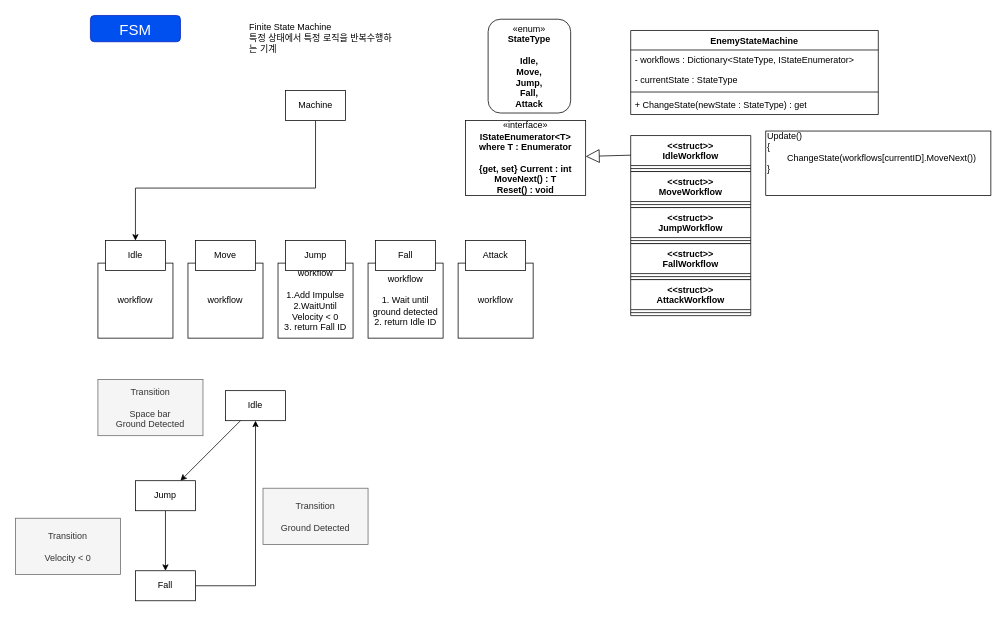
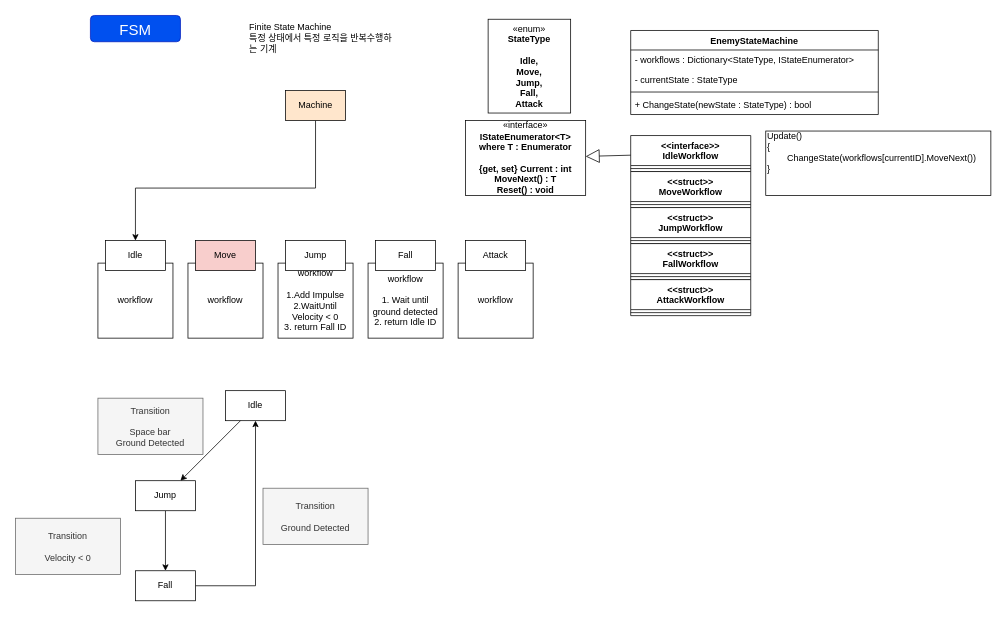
- <mxCell id="42" value="«enum»&lt;br&gt;&lt;b&gt;StateType&lt;br&gt;&lt;br&gt;Idle,&lt;br&gt;Move,&lt;br&gt;Jump,&lt;br&gt;Fall,&lt;br&gt;Attack&lt;br&gt;&lt;/b&gt;" style="html=1;whiteSpace=wrap;rounded=1;" vertex="1" parent="1"><mxGeometry x="650" y="25" width="110" height="125" as="geometry" /></mxCell>
+ <mxCell id="42" value="«enum»&lt;br&gt;&lt;b&gt;StateType&lt;br&gt;&lt;br&gt;Idle,&lt;br&gt;Move,&lt;br&gt;Jump,&lt;br&gt;Fall,&lt;br&gt;Attack&lt;br&gt;&lt;/b&gt;" style="html=1;whiteSpace=wrap;" vertex="1" parent="1"><mxGeometry x="650" y="25" width="110" height="125" as="geometry" /></mxCell>
- <mxCell id="10" value="Machine" style="rounded=0;whiteSpace=wrap;html=1;" vertex="1" parent="1"><mxGeometry x="380" y="120" width="80" height="40" as="geometry" /></mxCell>
+ <mxCell id="10" value="Machine" style="rounded=0;whiteSpace=wrap;html=1;fillColor=#ffe6cc;" vertex="1" parent="1"><mxGeometry x="380" y="120" width="80" height="40" as="geometry" /></mxCell>
- <mxCell id="29" value="+ ChangeState(newState : StateType) : get" style="text;strokeColor=none;fillColor=none;align=left;verticalAlign=top;spacingLeft=4;spacingRight=4;overflow=hidden;rotatable=0;points=[[0,0.5],[1,0.5]];portConstraint=eastwest;whiteSpace=wrap;html=1;" vertex="1" parent="25"><mxGeometry y="86" width="330" height="26" as="geometry" /></mxCell>
+ <mxCell id="29" value="+ ChangeState(newState : StateType) : bool" style="text;strokeColor=none;fillColor=none;align=left;verticalAlign=top;spacingLeft=4;spacingRight=4;overflow=hidden;rotatable=0;points=[[0,0.5],[1,0.5]];portConstraint=eastwest;whiteSpace=wrap;html=1;" vertex="1" parent="25"><mxGeometry y="86" width="330" height="26" as="geometry" /></mxCell>
- <mxCell id="30" value="&amp;lt;&amp;lt;struct&amp;gt;&amp;gt;&lt;br&gt;IdleWorkflow" style="swimlane;fontStyle=1;align=center;verticalAlign=top;childLayout=stackLayout;horizontal=1;startSize=40;horizontalStack=0;resizeParent=1;resizeParentMax=0;resizeLast=0;collapsible=1;marginBottom=0;whiteSpace=wrap;html=1;" vertex="1" parent="1"><mxGeometry x="840" y="180" width="160" height="48" as="geometry" /></mxCell>
+ <mxCell id="30" value="&amp;lt;&amp;lt;interface&amp;gt;&amp;gt;&lt;br&gt;IdleWorkflow" style="swimlane;fontStyle=1;align=center;verticalAlign=top;childLayout=stackLayout;horizontal=1;startSize=40;horizontalStack=0;resizeParent=1;resizeParentMax=0;resizeLast=0;collapsible=1;marginBottom=0;whiteSpace=wrap;html=1;" vertex="1" parent="1"><mxGeometry x="840" y="180" width="160" height="48" as="geometry" /></mxCell>
- <mxCell id="12" value="Move" style="rounded=0;whiteSpace=wrap;html=1;" vertex="1" parent="1"><mxGeometry x="260" y="320" width="80" height="40" as="geometry" /></mxCell>
+ <mxCell id="12" value="Move" style="rounded=0;whiteSpace=wrap;html=1;fillColor=#f8cecc;" vertex="1" parent="1"><mxGeometry x="260" y="320" width="80" height="40" as="geometry" /></mxCell>
- <mxCell id="20" value="Transition&lt;br&gt;&lt;br&gt;Space bar&lt;br&gt;Ground Detected" style="text;html=1;strokeColor=#666666;fillColor=#f5f5f5;align=center;verticalAlign=middle;whiteSpace=wrap;rounded=0;fontColor=#333333;" vertex="1" parent="1"><mxGeometry x="130" y="505" width="140" height="75" as="geometry" /></mxCell>
+ <mxCell id="20" value="Transition&lt;br&gt;&lt;br&gt;Space bar&lt;br&gt;Ground Detected" style="text;html=1;strokeColor=#666666;fillColor=#f5f5f5;align=center;verticalAlign=middle;whiteSpace=wrap;rounded=0;fontColor=#333333;" vertex="1" parent="1"><mxGeometry x="130" y="530" width="140" height="75" as="geometry" /></mxCell>
